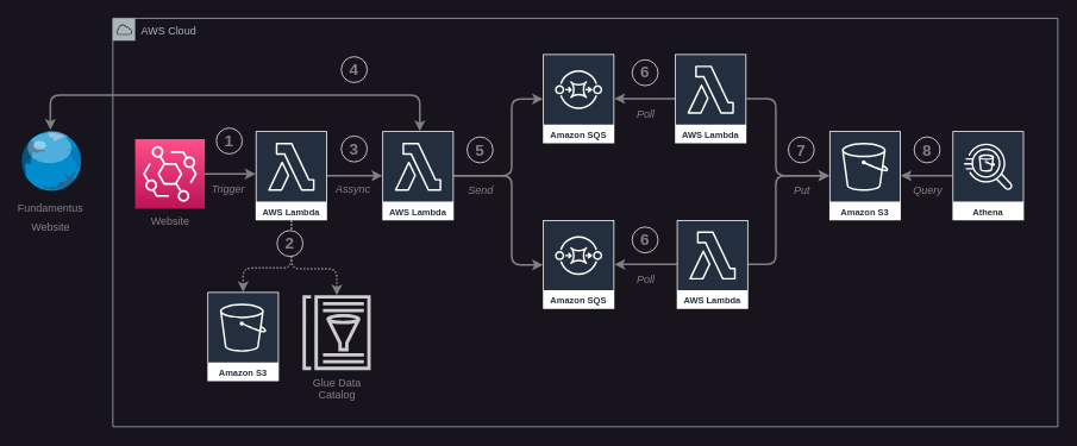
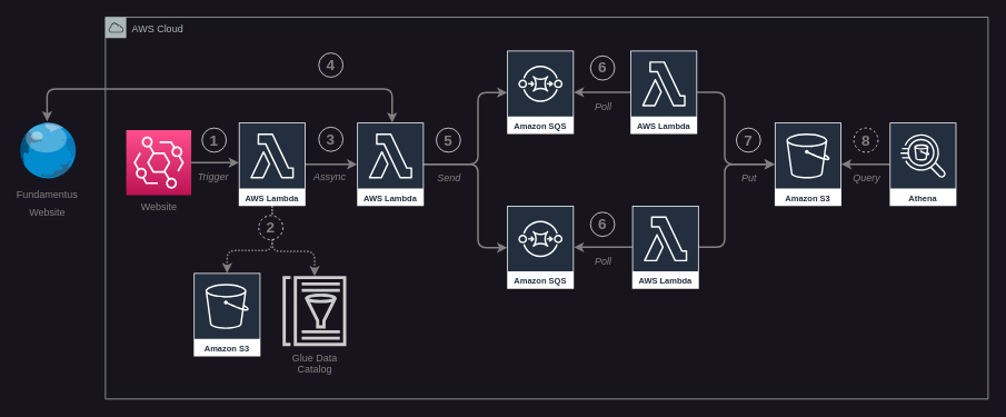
- <mxCell id="20" value="&lt;b&gt;&lt;font style=&quot;font-size: 18px;&quot;&gt;1&lt;/font&gt;&lt;/b&gt;" style="ellipse;whiteSpace=wrap;html=1;aspect=fixed;fontColor=#808080;fillColor=#18141D;strokeColor=#F0F0F0;" parent="1" vertex="1"><mxGeometry x="242" y="143" width="29" height="29" as="geometry" /></mxCell>
+ <mxCell id="20" value="&lt;b&gt;&lt;font style=&quot;font-size: 18px;&quot;&gt;1&lt;/font&gt;&lt;/b&gt;" style="ellipse;whiteSpace=wrap;html=1;aspect=fixed;fontColor=#808080;fillColor=#18141D;strokeColor=#F0F0F0;" parent="1" vertex="1"><mxGeometry x="242" y="153" width="29" height="29" as="geometry" /></mxCell>
- <mxCell id="24" value="&lt;b&gt;&lt;font style=&quot;font-size: 18px;&quot;&gt;8&lt;/font&gt;&lt;/b&gt;" style="ellipse;whiteSpace=wrap;html=1;aspect=fixed;fontColor=#808080;fillColor=#18141D;strokeColor=#F0F0F0;" parent="1" vertex="1"><mxGeometry x="1024" y="153" width="29" height="29" as="geometry" /></mxCell>
+ <mxCell id="24" value="&lt;b&gt;&lt;font style=&quot;font-size: 18px;&quot;&gt;8&lt;/font&gt;&lt;/b&gt;" style="ellipse;whiteSpace=wrap;html=1;aspect=fixed;fontColor=#808080;fillColor=#18141D;strokeColor=#F0F0F0;dashed=1;" parent="1" vertex="1"><mxGeometry x="1024" y="153" width="29" height="29" as="geometry" /></mxCell>
- <mxCell id="35" value="&lt;b&gt;&lt;font style=&quot;font-size: 18px;&quot;&gt;2&lt;/font&gt;&lt;/b&gt;" style="ellipse;whiteSpace=wrap;html=1;aspect=fixed;fontColor=#808080;fillColor=#18141D;strokeColor=#F0F0F0;" vertex="1" parent="1"><mxGeometry x="310" y="258" width="29" height="29" as="geometry" /></mxCell>
+ <mxCell id="35" value="&lt;b&gt;&lt;font style=&quot;font-size: 18px;&quot;&gt;2&lt;/font&gt;&lt;/b&gt;" style="ellipse;whiteSpace=wrap;html=1;aspect=fixed;fontColor=#808080;fillColor=#18141D;strokeColor=#F0F0F0;dashed=1;" vertex="1" parent="1"><mxGeometry x="310" y="258" width="29" height="29" as="geometry" /></mxCell>
